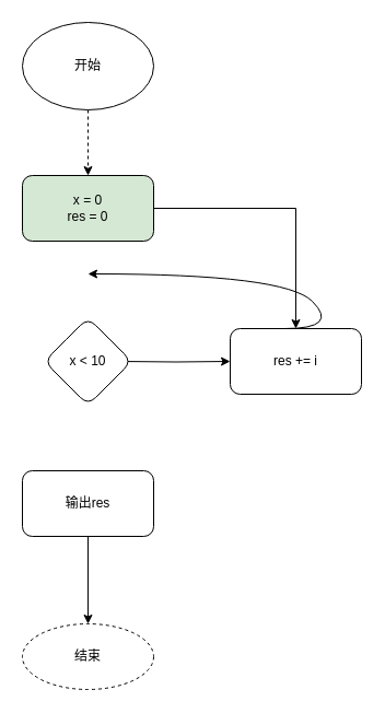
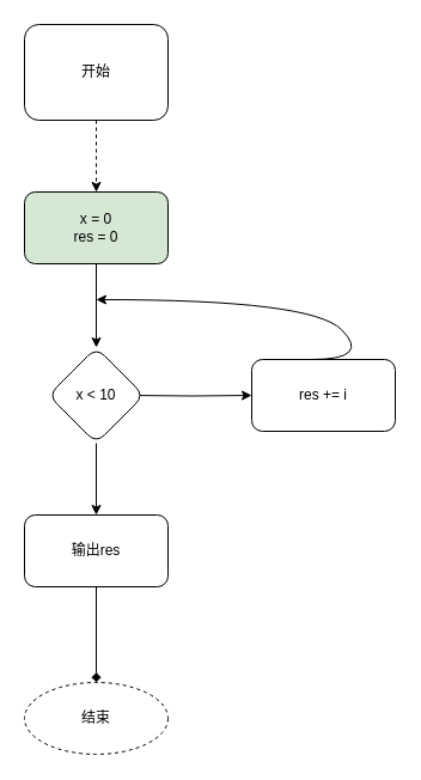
- <mxCell id="5" value="开始" style="ellipse;whiteSpace=wrap;html=1;" vertex="1" parent="1"><mxGeometry x="20" y="20" width="120" height="80" as="geometry" /></mxCell>
+ <mxCell id="5" value="开始" style="whiteSpace=wrap;html=1;rounded=1;" vertex="1" parent="1"><mxGeometry x="20" y="20" width="120" height="80" as="geometry" /></mxCell>
- <mxCell id="2" value="" style="edgeStyle=orthogonalEdgeStyle;rounded=0;orthogonalLoop=1;jettySize=auto;html=1;" edge="1" parent="1" source="3" target="9"><mxGeometry relative="1" as="geometry" /></mxCell>
+ <mxCell id="2" value="" style="edgeStyle=orthogonalEdgeStyle;rounded=0;orthogonalLoop=1;jettySize=auto;html=1;" edge="1" parent="1" source="3" target="8"><mxGeometry relative="1" as="geometry" /></mxCell>
+ <mxCell id="7" value="" style="edgeStyle=orthogonalEdgeStyle;rounded=0;orthogonalLoop=1;jettySize=auto;html=1;" edge="1" parent="1" source="8" target="11"><mxGeometry relative="1" as="geometry" /></mxCell>
- <mxCell id="10" value="" style="edgeStyle=orthogonalEdgeStyle;rounded=0;orthogonalLoop=1;jettySize=auto;html=1;" edge="1" parent="1" source="11" target="12"><mxGeometry relative="1" as="geometry" /></mxCell>
+ <mxCell id="10" value="" style="edgeStyle=orthogonalEdgeStyle;rounded=0;orthogonalLoop=1;jettySize=auto;html=1;endArrow=diamond;" edge="1" parent="1" source="11" target="12"><mxGeometry relative="1" as="geometry" /></mxCell>
